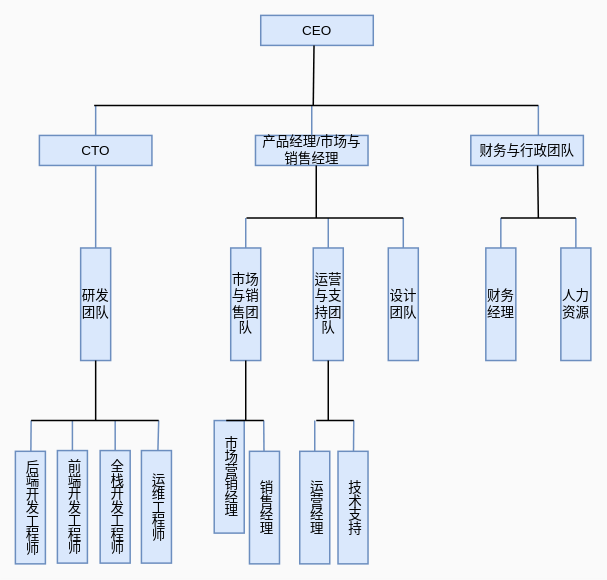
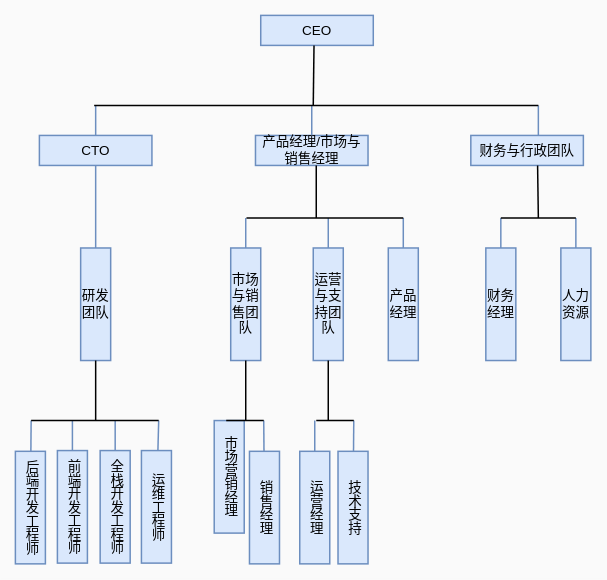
- <mxCell id="12" value="设计团队" style="whiteSpace=wrap;strokeWidth=2;direction=south;fillColor=#dae8fc;strokeColor=#6c8ebf;fontSize=18;" parent="1" vertex="1"><mxGeometry x="517" y="330" width="40" height="150" as="geometry" /></mxCell>
+ <mxCell id="12" value="产品经理" style="whiteSpace=wrap;strokeWidth=2;direction=south;fillColor=#dae8fc;strokeColor=#6c8ebf;fontSize=18;" parent="1" vertex="1"><mxGeometry x="517" y="330" width="40" height="150" as="geometry" /></mxCell>
